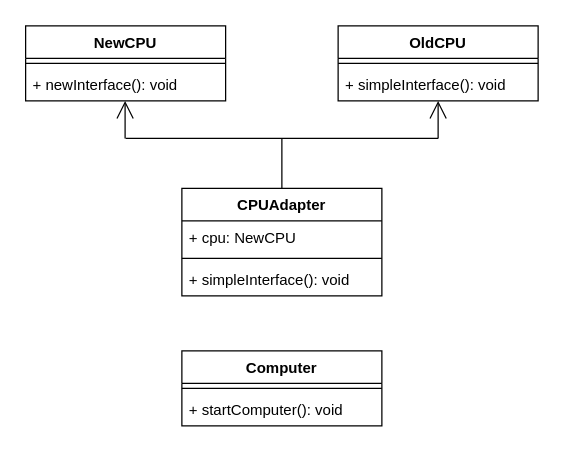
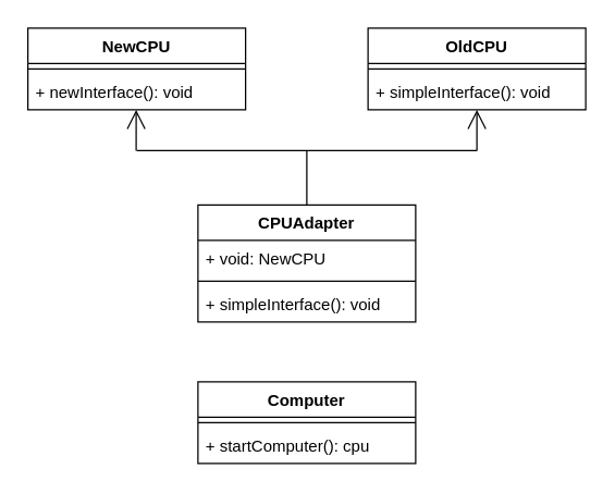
- <mxCell id="9" value="+ cpu: NewCPU" style="text;strokeColor=none;fillColor=none;align=left;verticalAlign=top;spacingLeft=4;spacingRight=4;overflow=hidden;rotatable=0;points=[[0,0.5],[1,0.5]];portConstraint=eastwest;" parent="8" vertex="1"><mxGeometry y="26" width="160" height="26" as="geometry" /></mxCell>
+ <mxCell id="9" value="+ void: NewCPU" style="text;strokeColor=none;fillColor=none;align=left;verticalAlign=top;spacingLeft=4;spacingRight=4;overflow=hidden;rotatable=0;points=[[0,0.5],[1,0.5]];portConstraint=eastwest;" parent="8" vertex="1"><mxGeometry y="26" width="160" height="26" as="geometry" /></mxCell>
- <mxCell id="14" value="+ startComputer(): void" style="text;strokeColor=none;fillColor=none;align=left;verticalAlign=top;spacingLeft=4;spacingRight=4;overflow=hidden;rotatable=0;points=[[0,0.5],[1,0.5]];portConstraint=eastwest;" parent="12" vertex="1"><mxGeometry y="34" width="160" height="26" as="geometry" /></mxCell>
+ <mxCell id="14" value="+ startComputer(): cpu" style="text;strokeColor=none;fillColor=none;align=left;verticalAlign=top;spacingLeft=4;spacingRight=4;overflow=hidden;rotatable=0;points=[[0,0.5],[1,0.5]];portConstraint=eastwest;" parent="12" vertex="1"><mxGeometry y="34" width="160" height="26" as="geometry" /></mxCell>
